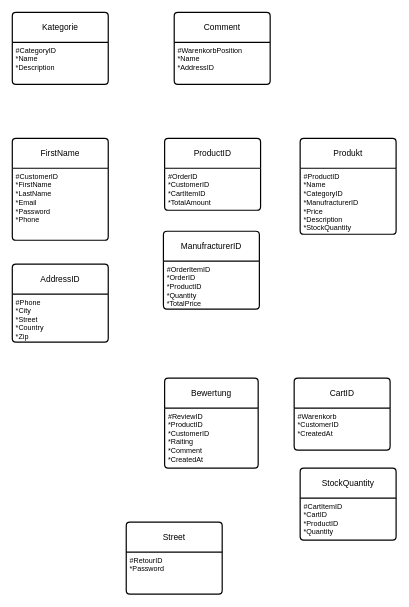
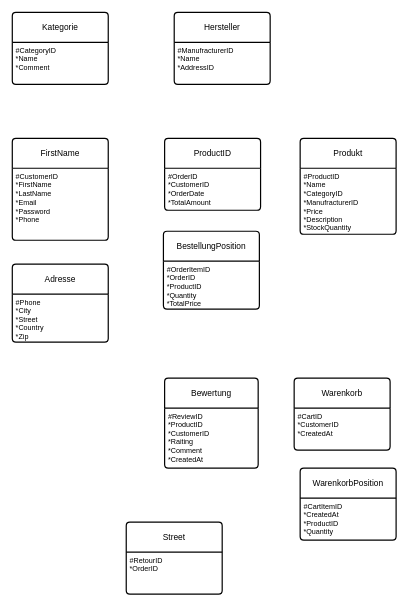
- <mxCell id="4" value="Comment" style="swimlane;childLayout=stackLayout;horizontal=1;startSize=50;horizontalStack=0;rounded=1;fontSize=14;fontStyle=0;strokeWidth=2;resizeParent=0;resizeLast=1;shadow=0;dashed=0;align=center;arcSize=4;whiteSpace=wrap;html=1;" parent="1" vertex="1"><mxGeometry x="290" y="20" width="160" height="120" as="geometry" /></mxCell>
+ <mxCell id="4" value="Hersteller" style="swimlane;childLayout=stackLayout;horizontal=1;startSize=50;horizontalStack=0;rounded=1;fontSize=14;fontStyle=0;strokeWidth=2;resizeParent=0;resizeLast=1;shadow=0;dashed=0;align=center;arcSize=4;whiteSpace=wrap;html=1;" parent="1" vertex="1"><mxGeometry x="290" y="20" width="160" height="120" as="geometry" /></mxCell>
- <mxCell id="3" value="#CategoryID&lt;br&gt;*Name&lt;br&gt;*Description" style="align=left;strokeColor=none;fillColor=none;spacingLeft=4;fontSize=12;verticalAlign=top;resizable=0;rotatable=0;part=1;html=1;" parent="2" vertex="1"><mxGeometry y="50" width="160" height="70" as="geometry" /></mxCell>
+ <mxCell id="3" value="#CategoryID&lt;br&gt;*Name&lt;br&gt;*Comment" style="align=left;strokeColor=none;fillColor=none;spacingLeft=4;fontSize=12;verticalAlign=top;resizable=0;rotatable=0;part=1;html=1;" parent="2" vertex="1"><mxGeometry y="50" width="160" height="70" as="geometry" /></mxCell>
- <mxCell id="5" value="#WarenkorbPosition&lt;br&gt;*Name&lt;br&gt;*AddressID" style="align=left;strokeColor=none;fillColor=none;spacingLeft=4;fontSize=12;verticalAlign=top;resizable=0;rotatable=0;part=1;html=1;" parent="4" vertex="1"><mxGeometry y="50" width="160" height="70" as="geometry" /></mxCell>
+ <mxCell id="5" value="#ManufracturerID&lt;br&gt;*Name&lt;br&gt;*AddressID" style="align=left;strokeColor=none;fillColor=none;spacingLeft=4;fontSize=12;verticalAlign=top;resizable=0;rotatable=0;part=1;html=1;" parent="4" vertex="1"><mxGeometry y="50" width="160" height="70" as="geometry" /></mxCell>
- <mxCell id="13" value="&lt;div&gt;#OrderID&lt;/div&gt;&lt;div&gt;*CustomerID&lt;/div&gt;&lt;div&gt;*CartItemID&lt;/div&gt;&lt;div&gt;*TotalAmount&lt;/div&gt;&lt;div&gt;&lt;br&gt;&lt;/div&gt;&lt;div&gt;&lt;br&gt;&lt;/div&gt;" style="align=left;strokeColor=none;fillColor=none;spacingLeft=4;fontSize=12;verticalAlign=top;resizable=0;rotatable=0;part=1;html=1;" parent="12" vertex="1"><mxGeometry y="50" width="160" height="70" as="geometry" /></mxCell>
+ <mxCell id="13" value="&lt;div&gt;#OrderID&lt;/div&gt;&lt;div&gt;*CustomerID&lt;/div&gt;&lt;div&gt;*OrderDate&lt;/div&gt;&lt;div&gt;*TotalAmount&lt;/div&gt;&lt;div&gt;&lt;br&gt;&lt;/div&gt;&lt;div&gt;&lt;br&gt;&lt;/div&gt;" style="align=left;strokeColor=none;fillColor=none;spacingLeft=4;fontSize=12;verticalAlign=top;resizable=0;rotatable=0;part=1;html=1;" parent="12" vertex="1"><mxGeometry y="50" width="160" height="70" as="geometry" /></mxCell>
- <mxCell id="14" value="ManufracturerID" style="swimlane;childLayout=stackLayout;horizontal=1;startSize=50;horizontalStack=0;rounded=1;fontSize=14;fontStyle=0;strokeWidth=2;resizeParent=0;resizeLast=1;shadow=0;dashed=0;align=center;arcSize=4;whiteSpace=wrap;html=1;" parent="1" vertex="1"><mxGeometry x="272" y="385" width="160" height="130" as="geometry" /></mxCell>
+ <mxCell id="14" value="BestellungPosition" style="swimlane;childLayout=stackLayout;horizontal=1;startSize=50;horizontalStack=0;rounded=1;fontSize=14;fontStyle=0;strokeWidth=2;resizeParent=0;resizeLast=1;shadow=0;dashed=0;align=center;arcSize=4;whiteSpace=wrap;html=1;" parent="1" vertex="1"><mxGeometry x="272" y="385" width="160" height="130" as="geometry" /></mxCell>
- <mxCell id="10" value="AddressID" style="swimlane;childLayout=stackLayout;horizontal=1;startSize=50;horizontalStack=0;rounded=1;fontSize=14;fontStyle=0;strokeWidth=2;resizeParent=0;resizeLast=1;shadow=0;dashed=0;align=center;arcSize=4;whiteSpace=wrap;html=1;" parent="1" vertex="1"><mxGeometry x="20" y="440" width="160" height="130" as="geometry" /></mxCell>
+ <mxCell id="10" value="Adresse" style="swimlane;childLayout=stackLayout;horizontal=1;startSize=50;horizontalStack=0;rounded=1;fontSize=14;fontStyle=0;strokeWidth=2;resizeParent=0;resizeLast=1;shadow=0;dashed=0;align=center;arcSize=4;whiteSpace=wrap;html=1;" parent="1" vertex="1"><mxGeometry x="20" y="440" width="160" height="130" as="geometry" /></mxCell>
- <mxCell id="18" value="CartID" style="swimlane;childLayout=stackLayout;horizontal=1;startSize=50;horizontalStack=0;rounded=1;fontSize=14;fontStyle=0;strokeWidth=2;resizeParent=0;resizeLast=1;shadow=0;dashed=0;align=center;arcSize=4;whiteSpace=wrap;html=1;" parent="1" vertex="1"><mxGeometry x="490" y="630" width="160" height="120" as="geometry" /></mxCell>
+ <mxCell id="18" value="Warenkorb" style="swimlane;childLayout=stackLayout;horizontal=1;startSize=50;horizontalStack=0;rounded=1;fontSize=14;fontStyle=0;strokeWidth=2;resizeParent=0;resizeLast=1;shadow=0;dashed=0;align=center;arcSize=4;whiteSpace=wrap;html=1;" parent="1" vertex="1"><mxGeometry x="490" y="630" width="160" height="120" as="geometry" /></mxCell>
- <mxCell id="19" value="#Warenkorb&lt;div&gt;*CustomerID&lt;/div&gt;&lt;div&gt;*CreatedAt&lt;/div&gt;" style="align=left;strokeColor=none;fillColor=none;spacingLeft=4;fontSize=12;verticalAlign=top;resizable=0;rotatable=0;part=1;html=1;" parent="18" vertex="1"><mxGeometry y="50" width="160" height="70" as="geometry" /></mxCell>
+ <mxCell id="19" value="#CartID&lt;div&gt;*CustomerID&lt;/div&gt;&lt;div&gt;*CreatedAt&lt;/div&gt;" style="align=left;strokeColor=none;fillColor=none;spacingLeft=4;fontSize=12;verticalAlign=top;resizable=0;rotatable=0;part=1;html=1;" parent="18" vertex="1"><mxGeometry y="50" width="160" height="70" as="geometry" /></mxCell>
- <mxCell id="20" value="StockQuantity" style="swimlane;childLayout=stackLayout;horizontal=1;startSize=50;horizontalStack=0;rounded=1;fontSize=14;fontStyle=0;strokeWidth=2;resizeParent=0;resizeLast=1;shadow=0;dashed=0;align=center;arcSize=4;whiteSpace=wrap;html=1;" parent="1" vertex="1"><mxGeometry x="500" y="780" width="160" height="120" as="geometry" /></mxCell>
+ <mxCell id="20" value="WarenkorbPosition" style="swimlane;childLayout=stackLayout;horizontal=1;startSize=50;horizontalStack=0;rounded=1;fontSize=14;fontStyle=0;strokeWidth=2;resizeParent=0;resizeLast=1;shadow=0;dashed=0;align=center;arcSize=4;whiteSpace=wrap;html=1;" parent="1" vertex="1"><mxGeometry x="500" y="780" width="160" height="120" as="geometry" /></mxCell>
- <mxCell id="21" value="#CartItemID&lt;div&gt;*CartID&lt;/div&gt;&lt;div&gt;*ProductID&lt;/div&gt;&lt;div&gt;*Quantity&lt;/div&gt;" style="align=left;strokeColor=none;fillColor=none;spacingLeft=4;fontSize=12;verticalAlign=top;resizable=0;rotatable=0;part=1;html=1;" parent="20" vertex="1"><mxGeometry y="50" width="160" height="70" as="geometry" /></mxCell>
+ <mxCell id="21" value="#CartItemID&lt;div&gt;*CreatedAt&lt;/div&gt;&lt;div&gt;*ProductID&lt;/div&gt;&lt;div&gt;*Quantity&lt;/div&gt;" style="align=left;strokeColor=none;fillColor=none;spacingLeft=4;fontSize=12;verticalAlign=top;resizable=0;rotatable=0;part=1;html=1;" parent="20" vertex="1"><mxGeometry y="50" width="160" height="70" as="geometry" /></mxCell>
- <mxCell id="23" value="#RetourID&lt;div&gt;&lt;span style=&quot;background-color: initial;&quot;&gt;*Password&lt;/span&gt;&lt;div&gt;&lt;br&gt;&lt;/div&gt;&lt;/div&gt;" style="align=left;strokeColor=none;fillColor=none;spacingLeft=4;fontSize=12;verticalAlign=top;resizable=0;rotatable=0;part=1;html=1;" vertex="1" parent="22"><mxGeometry y="50" width="160" height="70" as="geometry" /></mxCell>
+ <mxCell id="23" value="#RetourID&lt;div&gt;&lt;span style=&quot;background-color: initial;&quot;&gt;*OrderID&lt;/span&gt;&lt;div&gt;&lt;br&gt;&lt;/div&gt;&lt;/div&gt;" style="align=left;strokeColor=none;fillColor=none;spacingLeft=4;fontSize=12;verticalAlign=top;resizable=0;rotatable=0;part=1;html=1;" vertex="1" parent="22"><mxGeometry y="50" width="160" height="70" as="geometry" /></mxCell>
